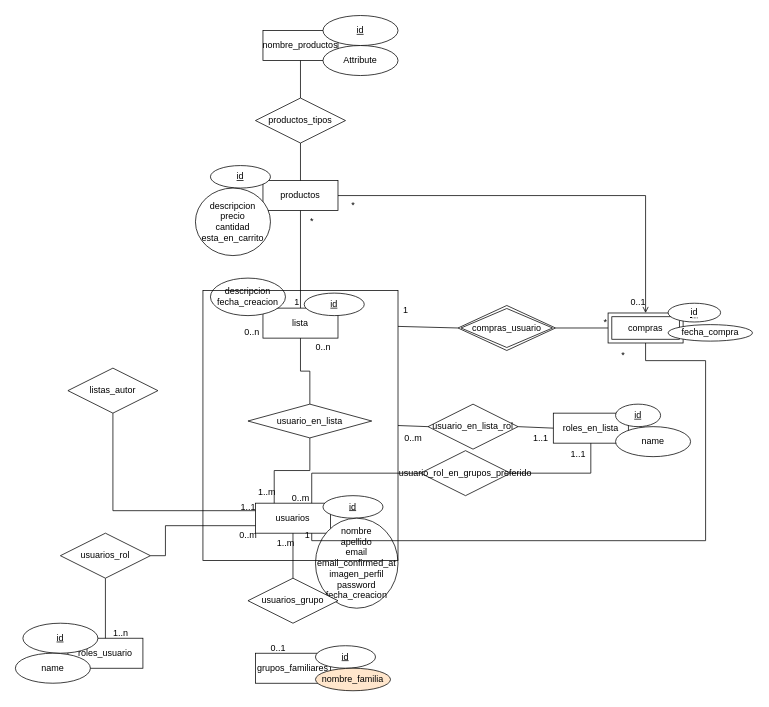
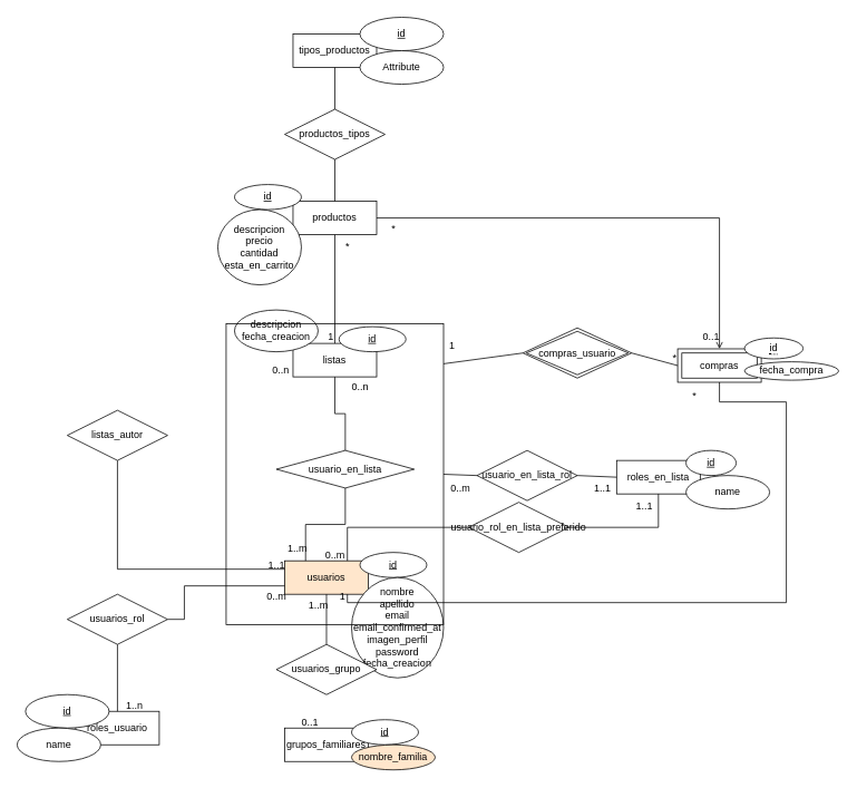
- <mxCell id="50" value="nombre_productos" style="whiteSpace=wrap;html=1;align=center;" parent="1" vertex="1"><mxGeometry x="350" y="40" width="100" height="40" as="geometry" /></mxCell>
+ <mxCell id="50" value="tipos_productos" style="whiteSpace=wrap;html=1;align=center;" parent="1" vertex="1"><mxGeometry x="350" y="40" width="100" height="40" as="geometry" /></mxCell>
- <mxCell id="5" value="lista" style="whiteSpace=wrap;html=1;align=center;" parent="1" vertex="1"><mxGeometry x="350" y="410" width="100" height="40" as="geometry" /></mxCell>
+ <mxCell id="5" value="listas" style="whiteSpace=wrap;html=1;align=center;" parent="1" vertex="1"><mxGeometry x="350" y="410" width="100" height="40" as="geometry" /></mxCell>
- <mxCell id="61" value="compras_usuario" style="shape=rhombus;double=1;perimeter=rhombusPerimeter;whiteSpace=wrap;html=1;align=center;" vertex="1" parent="1"><mxGeometry x="610" y="406.5" width="130" height="60" as="geometry" /></mxCell>
+ <mxCell id="61" value="compras_usuario" style="shape=rhombus;double=1;perimeter=rhombusPerimeter;whiteSpace=wrap;html=1;align=center;" vertex="1" parent="1"><mxGeometry x="625" y="391.5" width="130" height="60" as="geometry" /></mxCell>
- <mxCell id="16" value="listas_autor" style="shape=rhombus;perimeter=rhombusPerimeter;whiteSpace=wrap;html=1;align=center;" parent="1" vertex="1"><mxGeometry x="90" y="490" width="120" height="60" as="geometry" /></mxCell>
+ <mxCell id="16" value="listas_autor" style="shape=rhombus;perimeter=rhombusPerimeter;whiteSpace=wrap;html=1;align=center;" parent="1" vertex="1"><mxGeometry x="80" y="490" width="120" height="60" as="geometry" /></mxCell>
- <mxCell id="49" value="usuario_rol_en_grupos_preferido" style="shape=rhombus;perimeter=rhombusPerimeter;whiteSpace=wrap;html=1;align=center;" parent="1" vertex="1"><mxGeometry x="560" y="600" width="120" height="60" as="geometry" /></mxCell>
+ <mxCell id="49" value="usuario_rol_en_lista_preferido" style="shape=rhombus;perimeter=rhombusPerimeter;whiteSpace=wrap;html=1;align=center;" parent="1" vertex="1"><mxGeometry x="560" y="600" width="120" height="60" as="geometry" /></mxCell>
- <mxCell id="11" value="usuarios" style="whiteSpace=wrap;html=1;align=center;" parent="1" vertex="1"><mxGeometry x="340" y="670" width="100" height="40" as="geometry" /></mxCell>
+ <mxCell id="11" value="usuarios" style="whiteSpace=wrap;html=1;align=center;fillColor=#ffe6cc;" parent="1" vertex="1"><mxGeometry x="340" y="670" width="100" height="40" as="geometry" /></mxCell>
